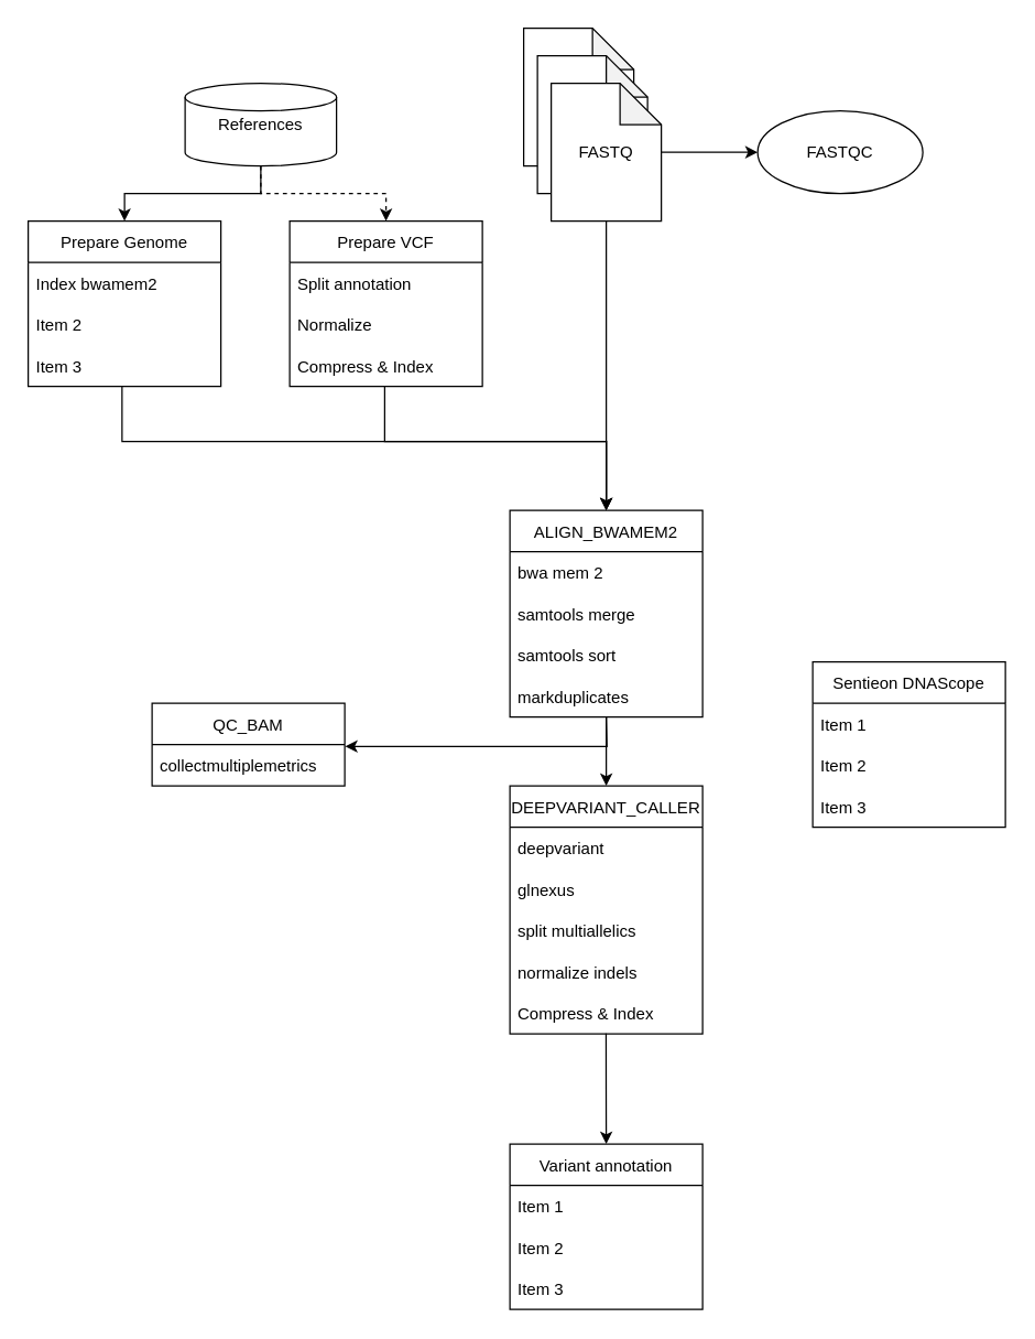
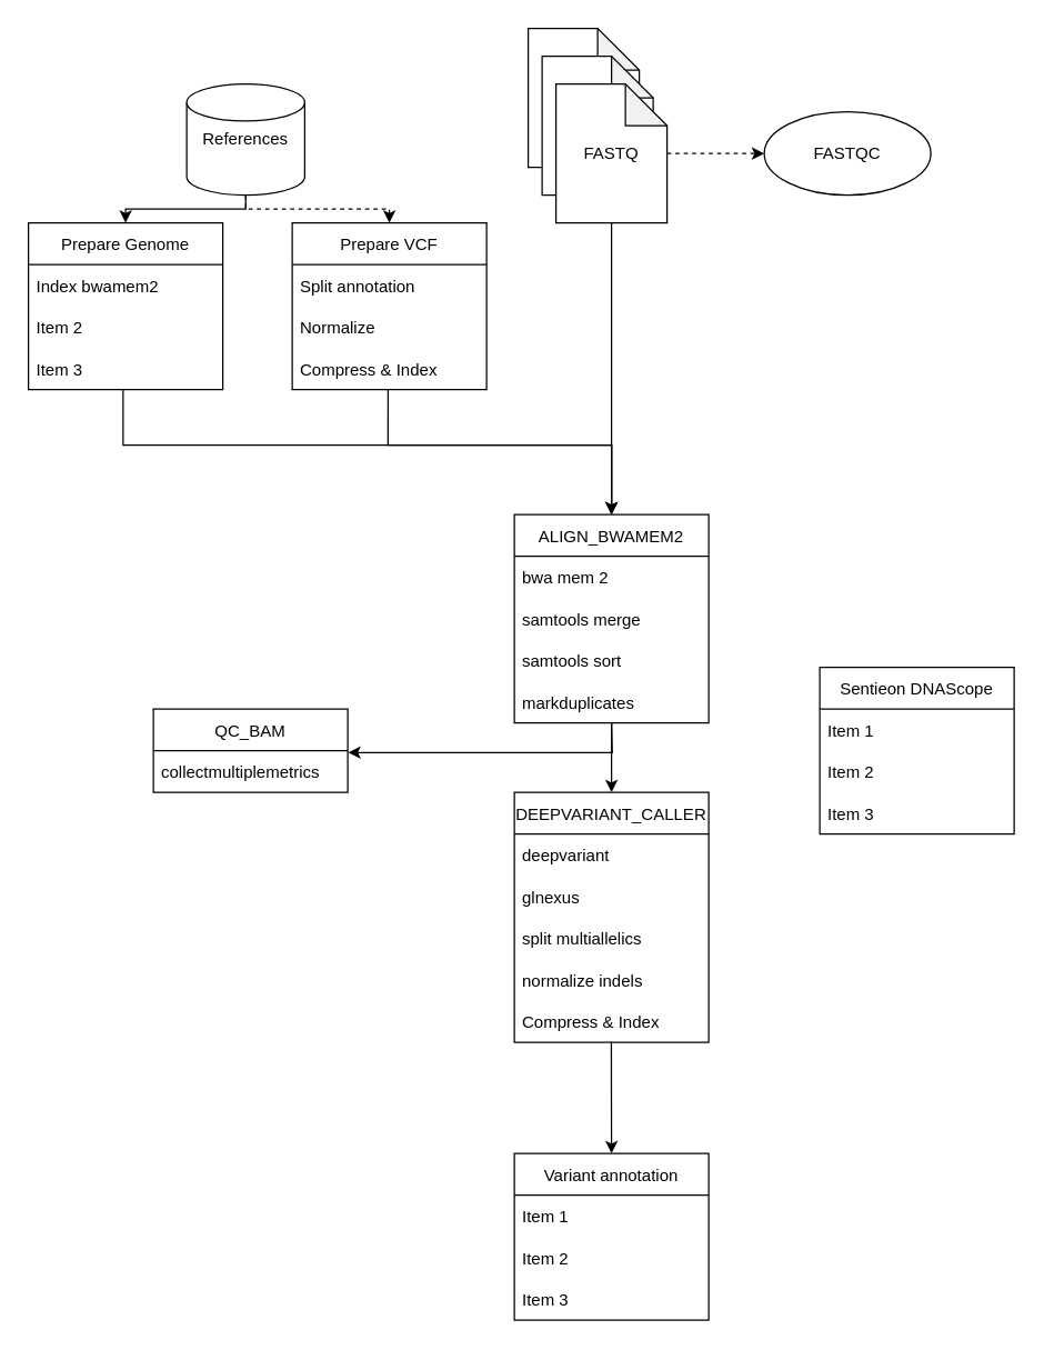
- <mxCell id="31" value="References" style="strokeWidth=1;html=1;shape=mxgraph.flowchart.database;whiteSpace=wrap;" vertex="1" parent="1"><mxGeometry x="134" y="60" width="110" height="60" as="geometry" /></mxCell>
+ <mxCell id="31" value="References" style="strokeWidth=1;html=1;shape=mxgraph.flowchart.database;whiteSpace=wrap;" vertex="1" parent="1"><mxGeometry x="134" y="60" width="85" height="80" as="geometry" /></mxCell>
- <mxCell id="5" style="edgeStyle=orthogonalEdgeStyle;rounded=0;orthogonalLoop=1;jettySize=auto;html=1;" edge="1" parent="1" source="6" target="11"><mxGeometry relative="1" as="geometry" /></mxCell>
+ <mxCell id="5" style="edgeStyle=orthogonalEdgeStyle;rounded=0;orthogonalLoop=1;jettySize=auto;html=1;dashed=1;" edge="1" parent="1" source="6" target="11"><mxGeometry relative="1" as="geometry" /></mxCell>
